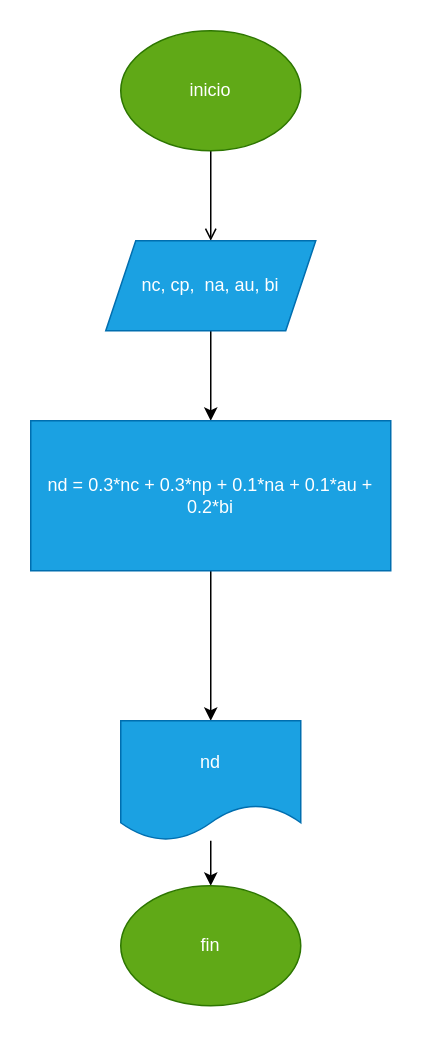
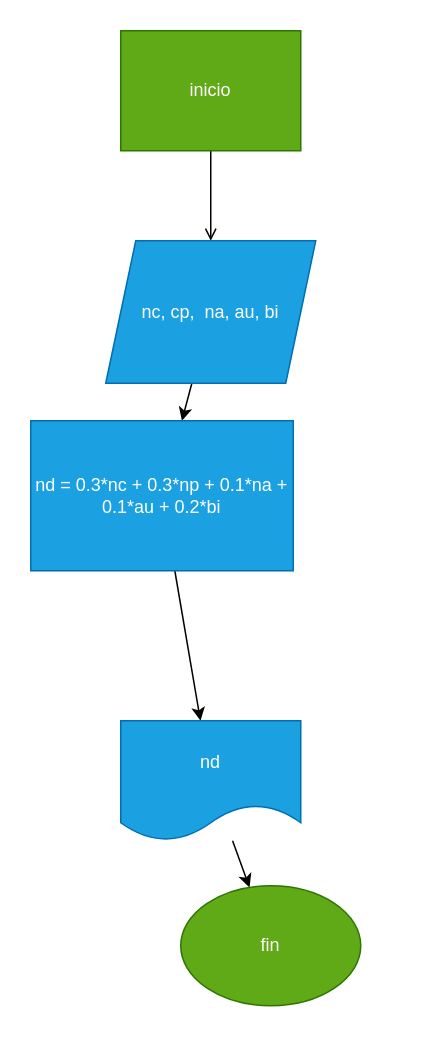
- <mxCell id="3" value="inicio" style="ellipse;whiteSpace=wrap;html=1;fillColor=#60a917;fontColor=#ffffff;strokeColor=#2D7600;" parent="1" vertex="1"><mxGeometry x="80" y="20" width="120" height="80" as="geometry" /></mxCell>
+ <mxCell id="3" value="inicio" style="whiteSpace=wrap;html=1;fillColor=#60a917;fontColor=#ffffff;strokeColor=#2D7600;rounded=0;" parent="1" vertex="1"><mxGeometry x="80" y="20" width="120" height="80" as="geometry" /></mxCell>
- <mxCell id="5" value="nc, cp,&amp;nbsp; na, au, bi" style="shape=parallelogram;perimeter=parallelogramPerimeter;whiteSpace=wrap;html=1;fixedSize=1;fillColor=#1ba1e2;fontColor=#ffffff;strokeColor=#006EAF;" parent="1" vertex="1"><mxGeometry x="70" y="160" width="140" height="60" as="geometry" /></mxCell>
+ <mxCell id="5" value="nc, cp,&amp;nbsp; na, au, bi" style="shape=parallelogram;perimeter=parallelogramPerimeter;whiteSpace=wrap;html=1;fixedSize=1;fillColor=#1ba1e2;fontColor=#ffffff;strokeColor=#006EAF;" parent="1" vertex="1"><mxGeometry x="70" y="160" width="140" height="95" as="geometry" /></mxCell>
- <mxCell id="7" value="nd = 0.3*nc + 0.3*np + 0.1*na + 0.1*au + 0.2*bi" style="rounded=0;whiteSpace=wrap;html=1;fillColor=#1ba1e2;fontColor=#ffffff;strokeColor=#006EAF;" parent="1" vertex="1"><mxGeometry x="20" y="280" width="240" height="100" as="geometry" /></mxCell>
+ <mxCell id="7" value="nd = 0.3*nc + 0.3*np + 0.1*na + 0.1*au + 0.2*bi" style="rounded=0;whiteSpace=wrap;html=1;fillColor=#1ba1e2;fontColor=#ffffff;strokeColor=#006EAF;" parent="1" vertex="1"><mxGeometry x="20" y="280" width="175" height="100" as="geometry" /></mxCell>
- <mxCell id="10" value="fin" style="ellipse;whiteSpace=wrap;html=1;fillColor=#60a917;fontColor=#ffffff;strokeColor=#2D7600;" parent="1" vertex="1"><mxGeometry x="80" y="590" width="120" height="80" as="geometry" /></mxCell>
+ <mxCell id="10" value="fin" style="ellipse;whiteSpace=wrap;html=1;fillColor=#60a917;fontColor=#ffffff;strokeColor=#2D7600;" parent="1" vertex="1"><mxGeometry x="120" y="590" width="120" height="80" as="geometry" /></mxCell>
